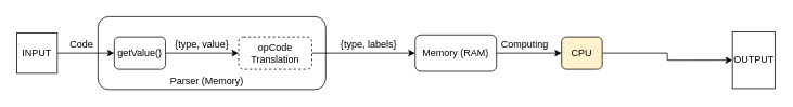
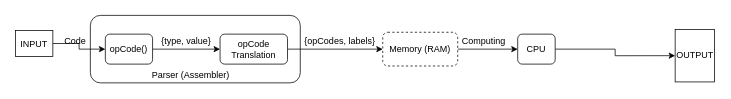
- <mxCell id="8" value="{type, labels}" style="text;html=1;strokeColor=none;fillColor=none;align=center;verticalAlign=middle;whiteSpace=wrap;rounded=0;" vertex="1" parent="1"><mxGeometry x="400" y="45" width="106" height="20" as="geometry" /></mxCell>
+ <mxCell id="8" value="{opCodes, labels}" style="text;html=1;strokeColor=none;fillColor=none;align=center;verticalAlign=middle;whiteSpace=wrap;rounded=0;" vertex="1" parent="1"><mxGeometry x="400" y="45" width="106" height="20" as="geometry" /></mxCell>
- <mxCell id="4" value="INPUT" style="whiteSpace=wrap;html=1;aspect=fixed;" vertex="1" parent="1"><mxGeometry x="20" y="40" width="50" height="50" as="geometry" /></mxCell>
+ <mxCell id="4" value="INPUT" style="whiteSpace=wrap;html=1;aspect=fixed;" vertex="1" parent="1"><mxGeometry x="20" y="40" width="50" height="35" as="geometry" /></mxCell>
- <mxCell id="13" value="getValue()" style="rounded=1;whiteSpace=wrap;html=1;" vertex="1" parent="1"><mxGeometry x="140" y="45" width="63" height="40" as="geometry" /></mxCell>
+ <mxCell id="13" value="opCode()" style="rounded=1;whiteSpace=wrap;html=1;" vertex="1" parent="1"><mxGeometry x="140" y="45" width="63" height="40" as="geometry" /></mxCell>
- <mxCell id="15" value="opCode Translation" style="rounded=1;whiteSpace=wrap;html=1;dashed=1;" vertex="1" parent="1"><mxGeometry x="293" y="45" width="90" height="40" as="geometry" /></mxCell>
+ <mxCell id="15" value="opCode Translation" style="rounded=1;whiteSpace=wrap;html=1;" vertex="1" parent="1"><mxGeometry x="293" y="45" width="90" height="40" as="geometry" /></mxCell>
- <mxCell id="7" value="Memory (RAM)" style="rounded=1;whiteSpace=wrap;html=1;fontSize=12;glass=0;strokeWidth=1;shadow=0;" vertex="1" parent="1"><mxGeometry x="510" y="42.5" width="100" height="45" as="geometry" /></mxCell>
+ <mxCell id="7" value="Memory (RAM)" style="rounded=1;whiteSpace=wrap;html=1;fontSize=12;glass=0;strokeWidth=1;shadow=0;dashed=1;" vertex="1" parent="1"><mxGeometry x="510" y="42.5" width="100" height="45" as="geometry" /></mxCell>
- <mxCell id="10" value="CPU" style="rounded=1;whiteSpace=wrap;html=1;fontSize=12;glass=0;strokeWidth=1;shadow=0;fillColor=#fff2cc;" vertex="1" parent="1"><mxGeometry x="690" y="45" width="50" height="40" as="geometry" /></mxCell>
+ <mxCell id="10" value="CPU" style="rounded=1;whiteSpace=wrap;html=1;fontSize=12;glass=0;strokeWidth=1;shadow=0;" vertex="1" parent="1"><mxGeometry x="690" y="45" width="50" height="40" as="geometry" /></mxCell>
- <mxCell id="17" value="Parser (Memory)" style="text;html=1;strokeColor=none;fillColor=none;align=center;verticalAlign=middle;whiteSpace=wrap;rounded=0;" vertex="1" parent="1"><mxGeometry x="194" y="90" width="120" height="20" as="geometry" /></mxCell>
+ <mxCell id="17" value="Parser (Assembler)" style="text;html=1;strokeColor=none;fillColor=none;align=center;verticalAlign=middle;whiteSpace=wrap;rounded=0;" vertex="1" parent="1"><mxGeometry x="194" y="90" width="120" height="20" as="geometry" /></mxCell>
